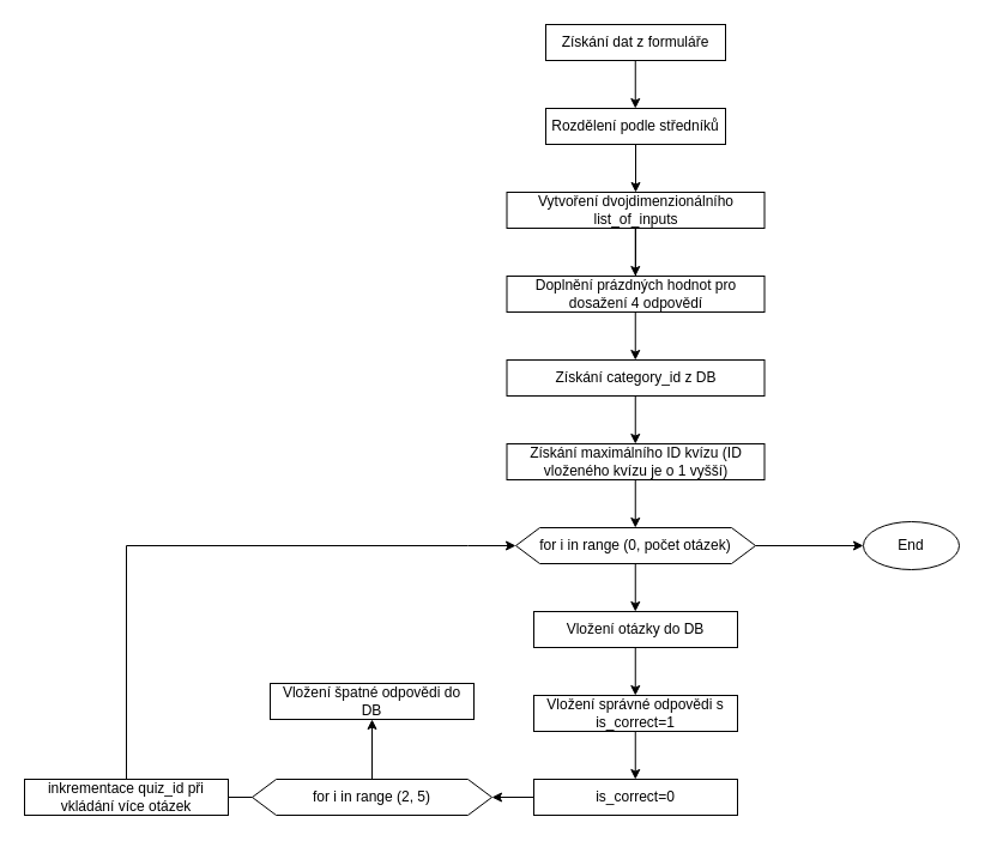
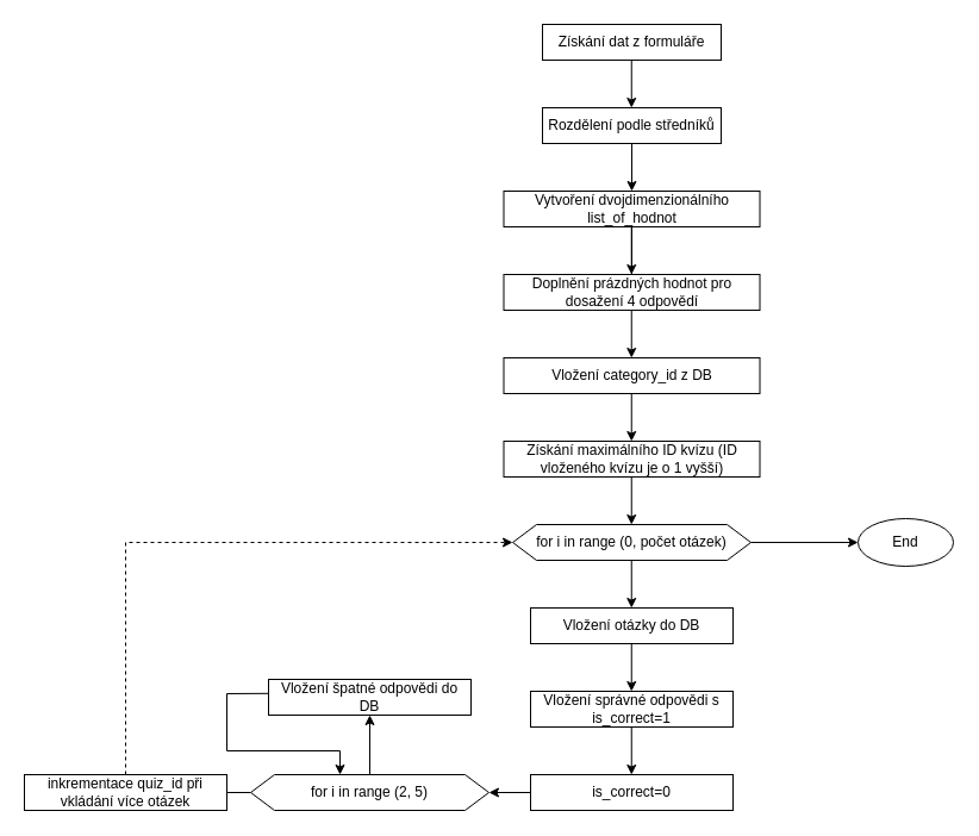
- <mxCell id="7" value="Vytvoření dvojdimenzionálního list_of_inputs" style="rounded=0;whiteSpace=wrap;html=1;" vertex="1" parent="1"><mxGeometry x="422.5" y="160" width="215" height="30" as="geometry" /></mxCell>
+ <mxCell id="7" value="Vytvoření dvojdimenzionálního list_of_hodnot" style="rounded=0;whiteSpace=wrap;html=1;" vertex="1" parent="1"><mxGeometry x="422.5" y="160" width="215" height="30" as="geometry" /></mxCell>
- <mxCell id="11" value="Získání category_id z DB" style="rounded=0;whiteSpace=wrap;html=1;" vertex="1" parent="1"><mxGeometry x="422.5" y="300" width="215" height="30" as="geometry" /></mxCell>
+ <mxCell id="11" value="Vložení category_id z DB" style="rounded=0;whiteSpace=wrap;html=1;" vertex="1" parent="1"><mxGeometry x="422.5" y="300" width="215" height="30" as="geometry" /></mxCell>
- <mxCell id="27" value="" style="endArrow=classic;html=1;rounded=0;entryX=0;entryY=0.5;entryDx=0;entryDy=0;exitX=0.5;exitY=0;exitDx=0;exitDy=0;" edge="1" parent="1" source="28" target="15"><mxGeometry width="50" height="50" relative="1" as="geometry"><mxPoint x="150" y="600" as="sourcePoint" /><mxPoint x="420" y="520" as="targetPoint" /><Array as="points"><mxPoint x="105" y="455" /><mxPoint x="390" y="455" /></Array></mxGeometry></mxCell>
+ <mxCell id="27" value="" style="endArrow=classic;html=1;rounded=0;entryX=0;entryY=0.5;entryDx=0;entryDy=0;exitX=0.5;exitY=0;exitDx=0;exitDy=0;dashed=1;" edge="1" parent="1" source="28" target="15"><mxGeometry width="50" height="50" relative="1" as="geometry"><mxPoint x="150" y="600" as="sourcePoint" /><mxPoint x="420" y="520" as="targetPoint" /><Array as="points"><mxPoint x="105" y="455" /><mxPoint x="390" y="455" /></Array></mxGeometry></mxCell>
+ <mxCell id="26" value="" style="endArrow=classic;html=1;rounded=0;exitX=-0.001;exitY=0.394;exitDx=0;exitDy=0;entryX=0.375;entryY=0;entryDx=0;entryDy=0;exitPerimeter=0;" edge="1" parent="1" source="25" target="23"><mxGeometry width="50" height="50" relative="1" as="geometry"><mxPoint x="480" y="620" as="sourcePoint" /><mxPoint x="530" y="570" as="targetPoint" /><Array as="points"><mxPoint y="582" x="190" /><mxPoint y="630" x="190" /><mxPoint x="285" y="630" /></Array></mxGeometry></mxCell>
